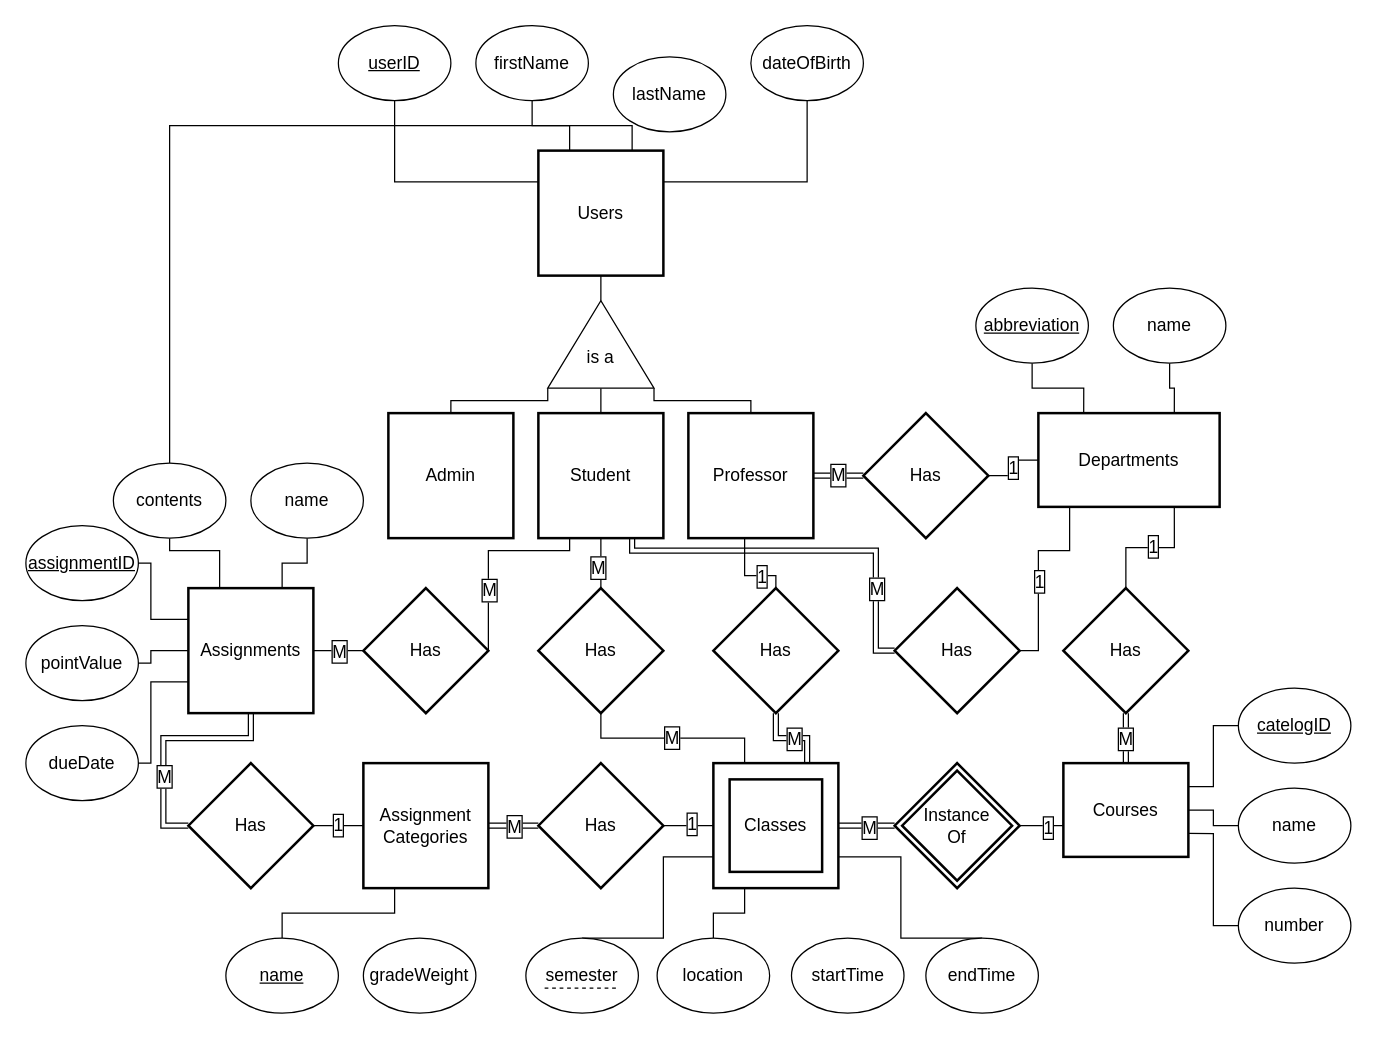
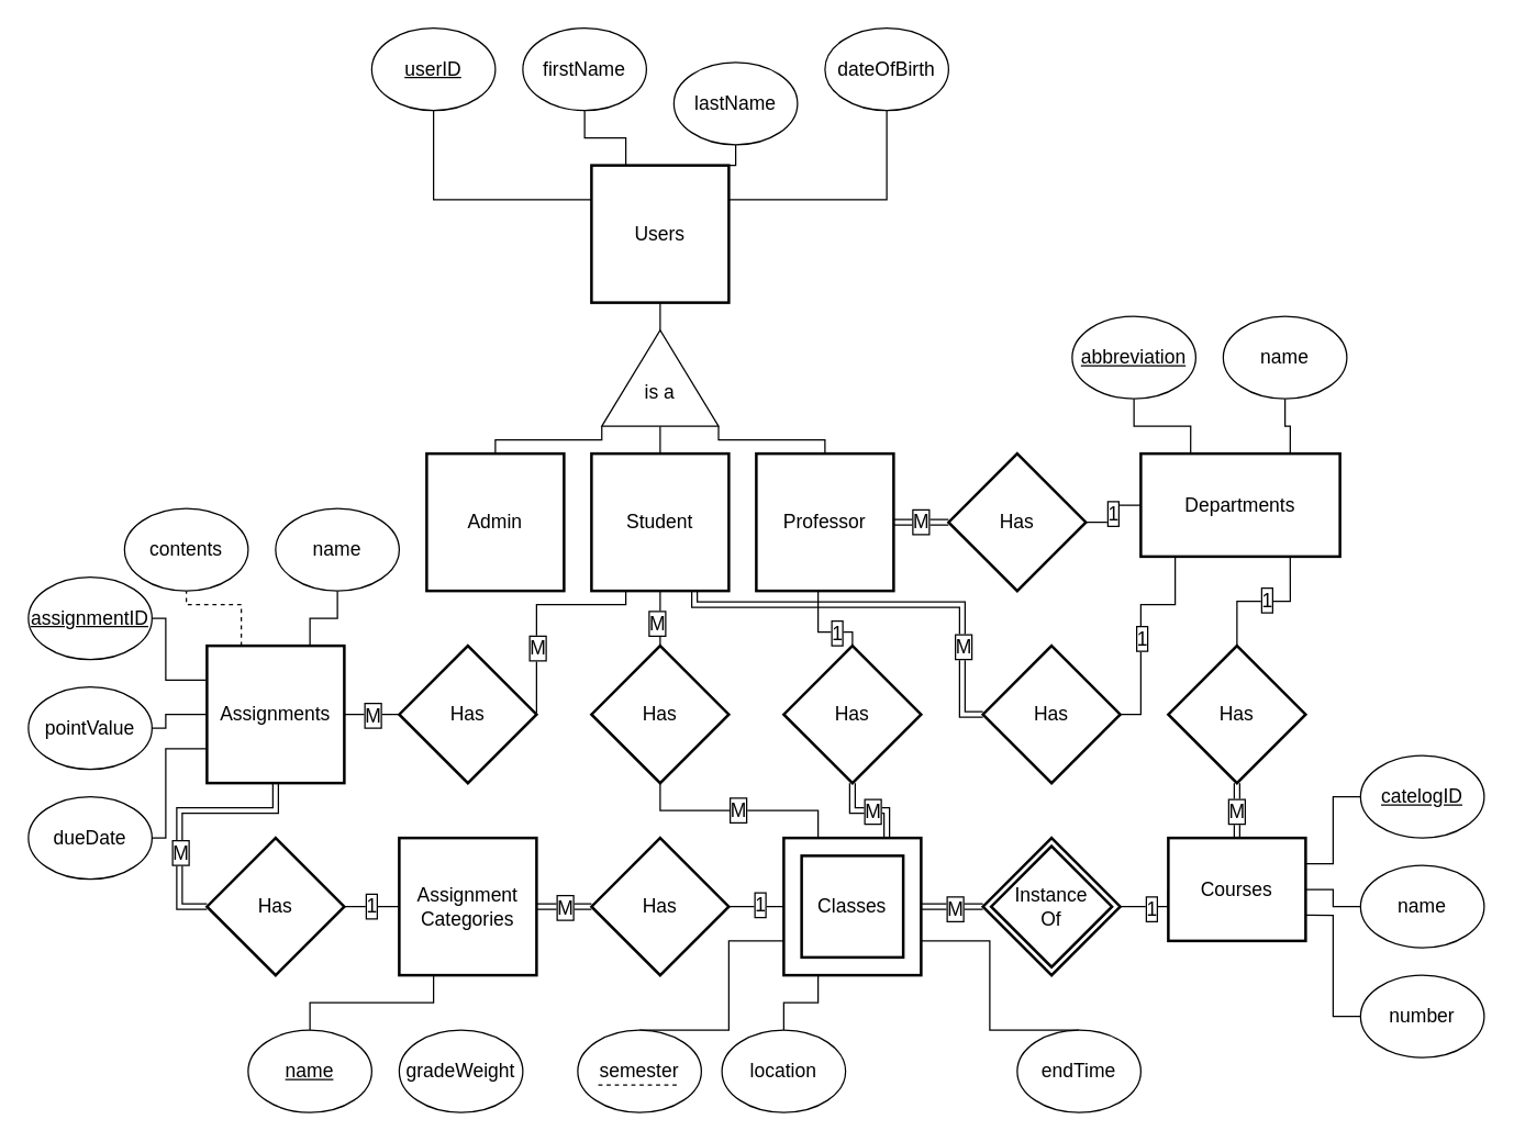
- <mxCell id="4" style="edgeStyle=orthogonalEdgeStyle;rounded=0;orthogonalLoop=1;jettySize=auto;html=1;exitX=0.75;exitY=0;exitDx=0;exitDy=0;endArrow=none;endFill=0;fontSize=14;" edge="1" parent="1" source="7" target="92"><mxGeometry relative="1" as="geometry" /></mxCell>
+ <mxCell id="4" style="edgeStyle=orthogonalEdgeStyle;rounded=0;orthogonalLoop=1;jettySize=auto;html=1;exitX=0.75;exitY=0;exitDx=0;exitDy=0;entryX=0.5;entryY=1;entryDx=0;entryDy=0;endArrow=none;endFill=0;fontSize=14;" edge="1" parent="1" source="7" target="8"><mxGeometry relative="1" as="geometry" /></mxCell>
- <mxCell id="83" style="edgeStyle=orthogonalEdgeStyle;rounded=0;jumpSize=6;orthogonalLoop=1;jettySize=auto;html=1;exitX=0.25;exitY=0;exitDx=0;exitDy=0;entryX=0.5;entryY=1;entryDx=0;entryDy=0;endArrow=none;endFill=0;fontSize=14;" edge="1" parent="1" source="84" target="92"><mxGeometry relative="1" as="geometry"><Array as="points"><mxPoint x="175" y="440" /><mxPoint x="135" y="440" /></Array></mxGeometry></mxCell>
+ <mxCell id="83" style="edgeStyle=orthogonalEdgeStyle;rounded=0;jumpSize=6;orthogonalLoop=1;jettySize=auto;html=1;exitX=0.25;exitY=0;exitDx=0;exitDy=0;entryX=0.5;entryY=1;entryDx=0;entryDy=0;endArrow=none;endFill=0;fontSize=14;dashed=1;" edge="1" parent="1" source="84" target="92"><mxGeometry relative="1" as="geometry"><Array as="points"><mxPoint x="175" y="440" /><mxPoint x="135" y="440" /></Array></mxGeometry></mxCell>
- <mxCell id="62" value="startTime" style="ellipse;whiteSpace=wrap;html=1;fontSize=14;" vertex="1" parent="1"><mxGeometry x="632.5" y="750" width="90" height="60" as="geometry" /></mxCell>
